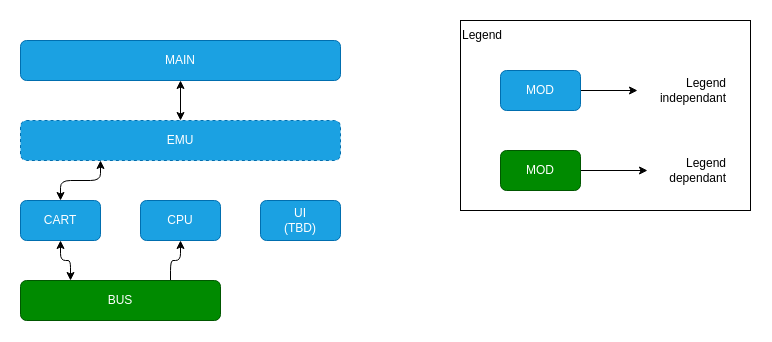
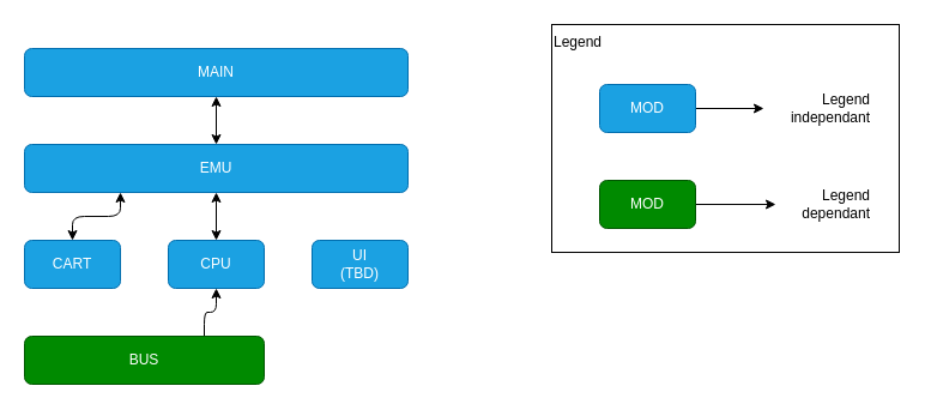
- <mxCell id="7" value="EMU" style="rounded=1;whiteSpace=wrap;html=1;fillColor=#1ba1e2;fontColor=#ffffff;strokeColor=#006EAF;dashed=1;" vertex="1" parent="1"><mxGeometry x="20" y="120" width="320" height="40" as="geometry" /></mxCell>
+ <mxCell id="7" value="EMU" style="rounded=1;whiteSpace=wrap;html=1;fillColor=#1ba1e2;fontColor=#ffffff;strokeColor=#006EAF;" vertex="1" parent="1"><mxGeometry x="20" y="120" width="320" height="40" as="geometry" /></mxCell>
+ <mxCell id="6" style="edgeStyle=orthogonalEdgeStyle;orthogonalLoop=1;jettySize=auto;html=1;exitX=0.5;exitY=1;exitDx=0;exitDy=0;startArrow=classic;startFill=1;" edge="1" parent="1" source="7" target="11"><mxGeometry relative="1" as="geometry" /></mxCell>
- <mxCell id="8" style="edgeStyle=orthogonalEdgeStyle;orthogonalLoop=1;jettySize=auto;html=1;exitX=0.5;exitY=1;exitDx=0;exitDy=0;entryX=0.25;entryY=0;entryDx=0;entryDy=0;startArrow=classic;startFill=1;" edge="1" parent="1" source="9" target="13"><mxGeometry relative="1" as="geometry" /></mxCell>
